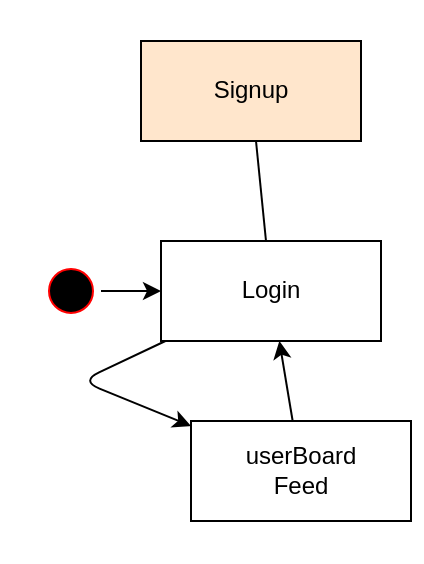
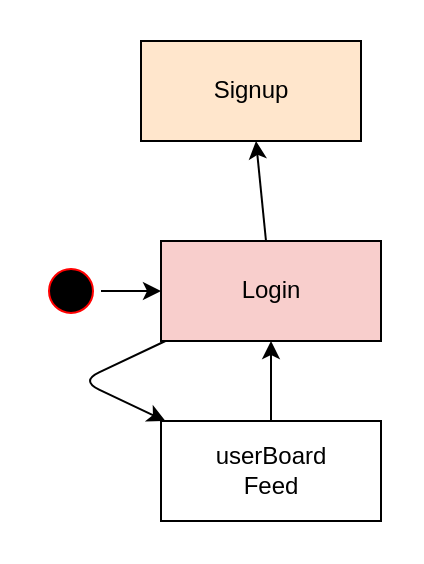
- <mxCell id="4" value="" style="edgeStyle=none;html=1;endArrow=none;" edge="1" parent="1" source="6" target="9"><mxGeometry relative="1" as="geometry" /></mxCell>
+ <mxCell id="4" value="" style="edgeStyle=none;html=1;" edge="1" parent="1" source="6" target="9"><mxGeometry relative="1" as="geometry" /></mxCell>
- <mxCell id="6" value="Login&lt;br&gt;" style="html=1;" vertex="1" parent="1"><mxGeometry x="80" y="120" width="110" height="50" as="geometry" /></mxCell>
+ <mxCell id="6" value="Login&lt;br&gt;" style="html=1;fillColor=#f8cecc;" vertex="1" parent="1"><mxGeometry x="80" y="120" width="110" height="50" as="geometry" /></mxCell>
- <mxCell id="8" value="userBoard&lt;br&gt;Feed&lt;br&gt;" style="html=1;" vertex="1" parent="1"><mxGeometry x="95" y="210" width="110" height="50" as="geometry" /></mxCell>
+ <mxCell id="8" value="userBoard&lt;br&gt;Feed&lt;br&gt;" style="html=1;" vertex="1" parent="1"><mxGeometry x="80" y="210" width="110" height="50" as="geometry" /></mxCell>
